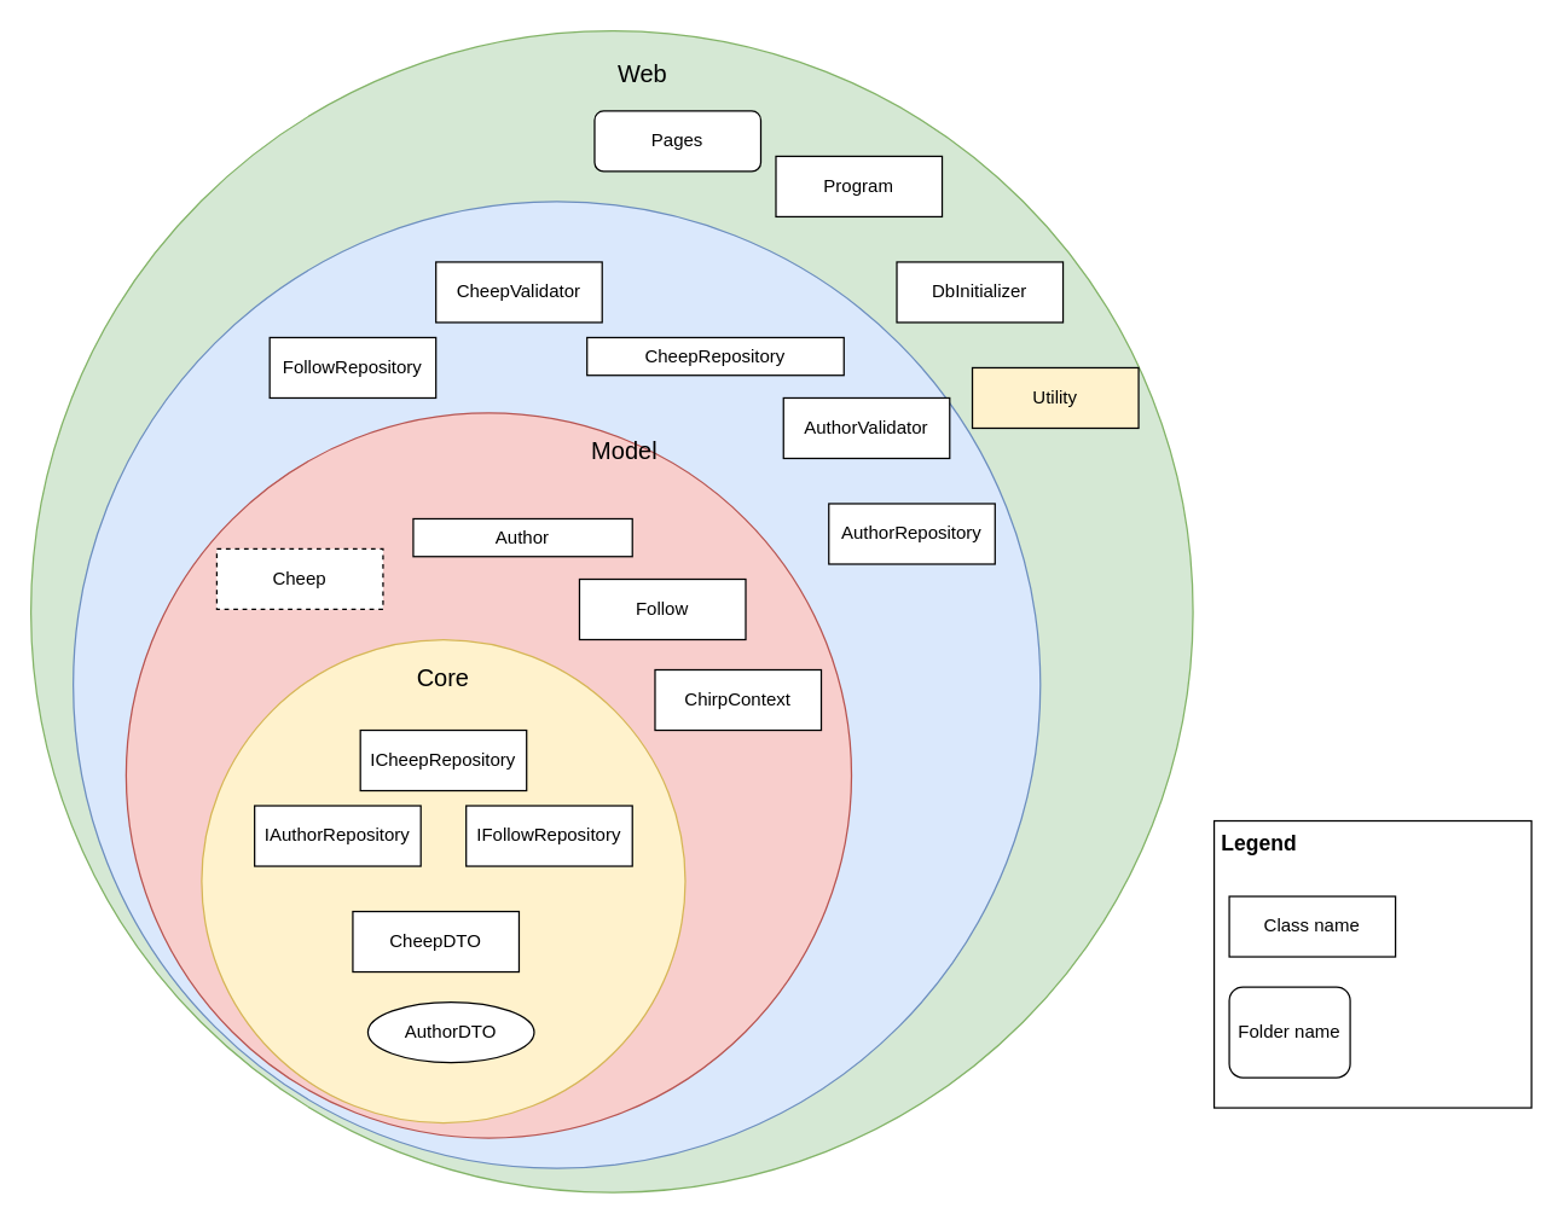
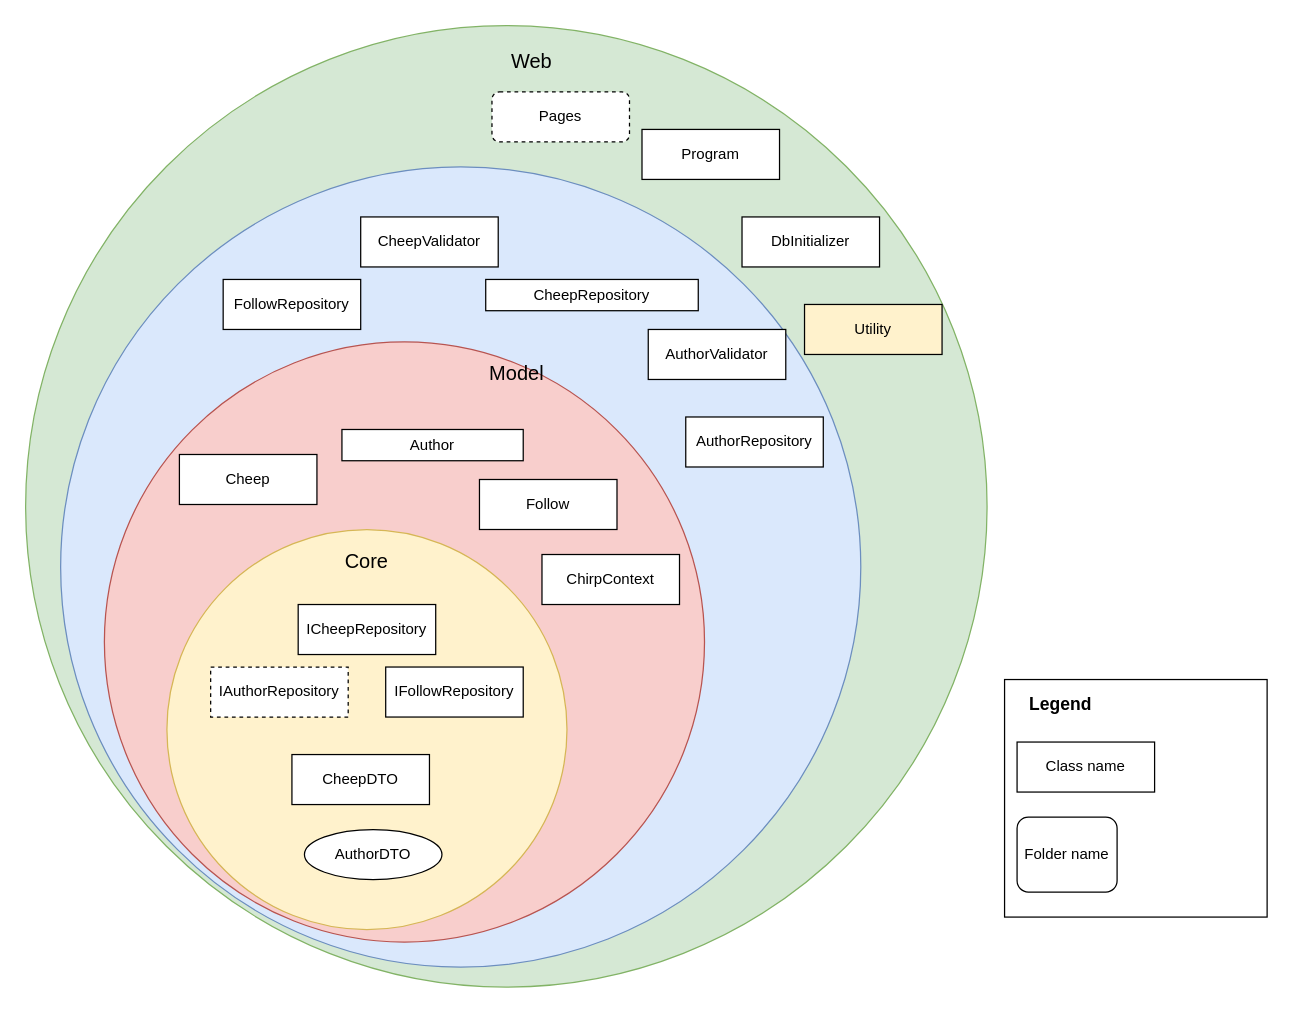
- <mxCell id="5" value="Pages" style="rounded=1;whiteSpace=wrap;html=1;" vertex="1" parent="2"><mxGeometry x="373" y="53" width="110" height="40" as="geometry" /></mxCell>
+ <mxCell id="5" value="Pages" style="rounded=1;whiteSpace=wrap;html=1;dashed=1;" vertex="1" parent="2"><mxGeometry x="373" y="53" width="110" height="40" as="geometry" /></mxCell>
- <mxCell id="18" value="Cheep" style="rounded=0;whiteSpace=wrap;html=1;dashed=1;" vertex="1" parent="16"><mxGeometry x="60" y="90" width="110" height="40" as="geometry" /></mxCell>
+ <mxCell id="18" value="Cheep" style="rounded=0;whiteSpace=wrap;html=1;" vertex="1" parent="16"><mxGeometry x="60" y="90" width="110" height="40" as="geometry" /></mxCell>
- <mxCell id="25" value="IAuthorRepository" style="rounded=0;whiteSpace=wrap;html=1;" vertex="1" parent="23"><mxGeometry x="35" y="110" width="110" height="40" as="geometry" /></mxCell>
+ <mxCell id="25" value="IAuthorRepository" style="rounded=0;whiteSpace=wrap;html=1;dashed=1;" vertex="1" parent="23"><mxGeometry x="35" y="110" width="110" height="40" as="geometry" /></mxCell>
- <mxCell id="33" value="&lt;b&gt;&lt;font style=&quot;font-size: 14px;&quot;&gt;Legend&lt;/font&gt;&lt;/b&gt;" style="text;html=1;strokeColor=none;fillColor=none;align=center;verticalAlign=middle;whiteSpace=wrap;rounded=0;" vertex="1" parent="31"><mxGeometry width="60" height="30" as="geometry" /></mxCell>
+ <mxCell id="33" value="&lt;b&gt;&lt;font style=&quot;font-size: 14px;&quot;&gt;Legend&lt;/font&gt;&lt;/b&gt;" style="text;html=1;strokeColor=none;fillColor=none;align=center;verticalAlign=middle;whiteSpace=wrap;rounded=0;" vertex="1" parent="31"><mxGeometry x="15" y="5" width="60" height="30" as="geometry" /></mxCell>
